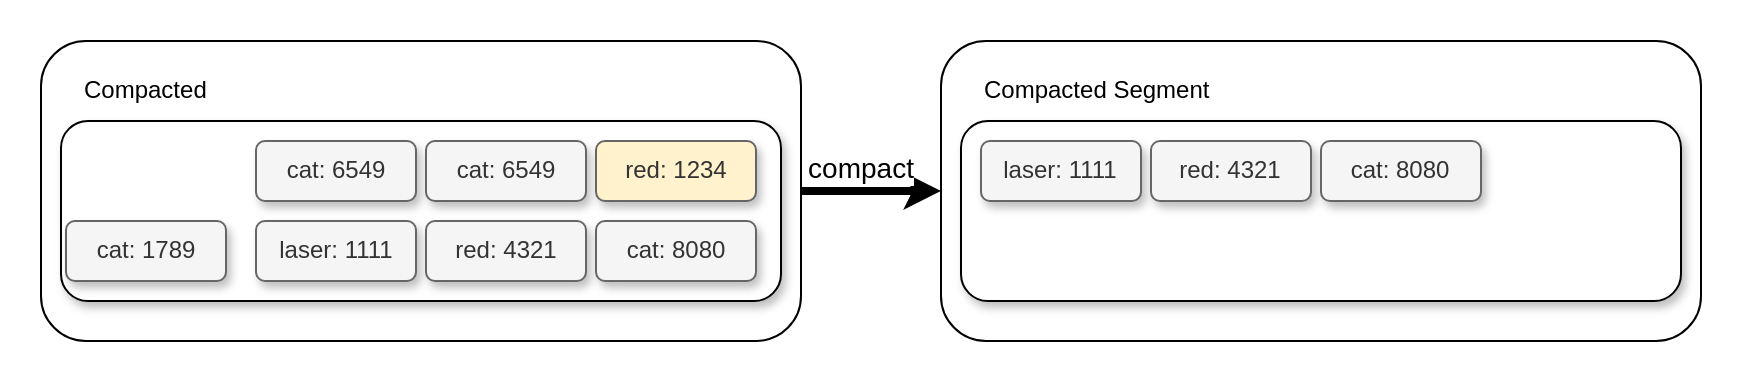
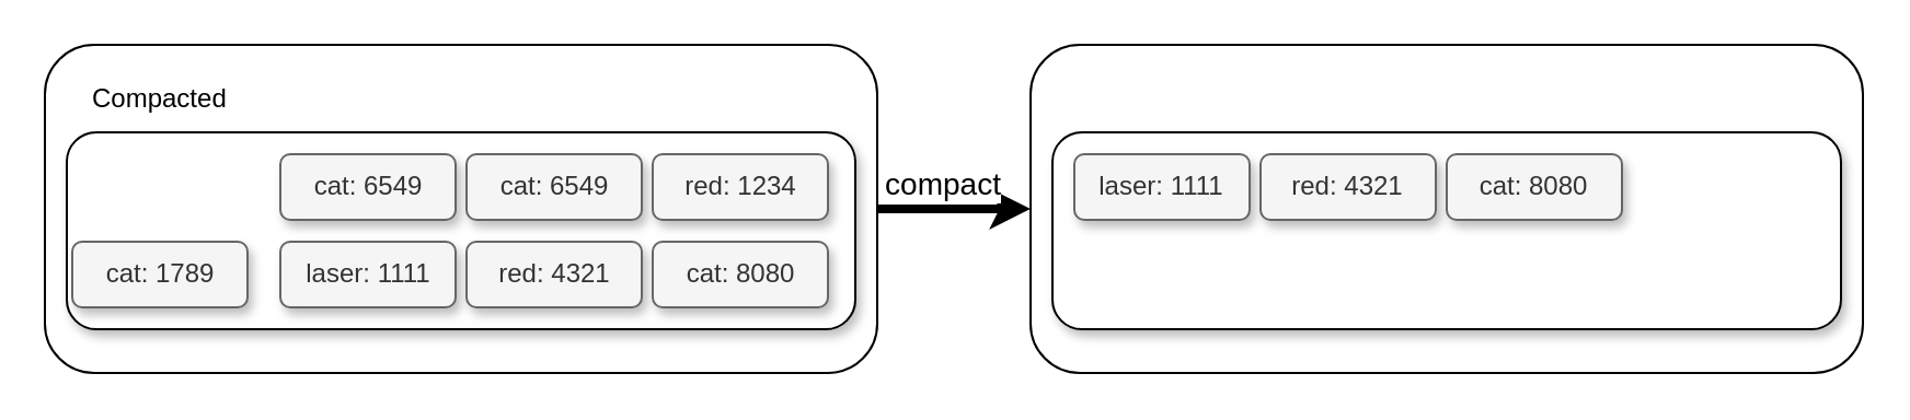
- <mxCell id="14" value="Compacted Segment" style="text;html=1;strokeColor=none;fillColor=none;align=left;verticalAlign=middle;whiteSpace=wrap;rounded=0;" parent="1" vertex="1"><mxGeometry x="490" y="30" width="160" height="30" as="geometry" /></mxCell>
- <mxCell id="8" value="red: 1234" style="rounded=1;whiteSpace=wrap;html=1;shadow=1;labelBorderColor=none;sketch=0;strokeWidth=1;fillColor=#fff2cc;glass=0;perimeterSpacing=0;fontColor=#333333;strokeColor=#666666;" parent="1" vertex="1"><mxGeometry x="297.5" y="70" width="80" height="30" as="geometry" /></mxCell>
+ <mxCell id="8" value="red: 1234" style="rounded=1;whiteSpace=wrap;html=1;shadow=1;labelBorderColor=none;sketch=0;strokeWidth=1;fillColor=#f5f5f5;glass=0;perimeterSpacing=0;fontColor=#333333;strokeColor=#666666;" parent="1" vertex="1"><mxGeometry x="297.5" y="70" width="80" height="30" as="geometry" /></mxCell>
